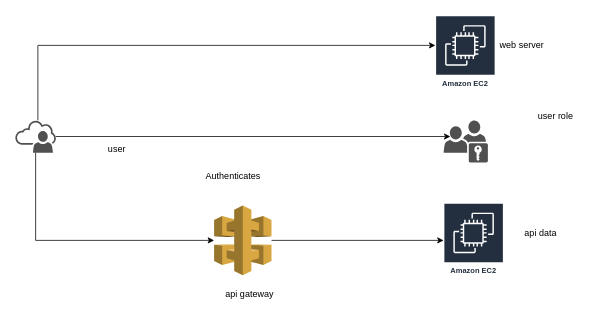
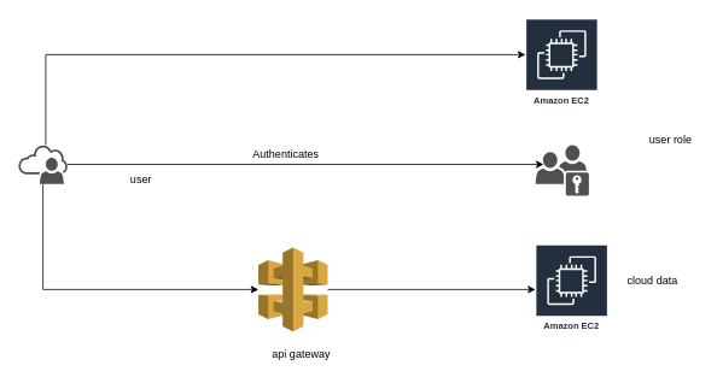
- <mxCell id="11" value="web server" style="text;html=1;align=center;verticalAlign=middle;resizable=0;points=[];autosize=1;" vertex="1" parent="1"><mxGeometry x="660" y="50" width="70" height="20" as="geometry" /></mxCell>
- <mxCell id="15" value="Authenticates" style="text;html=1;align=center;verticalAlign=middle;resizable=0;points=[];autosize=1;" vertex="1" parent="1"><mxGeometry x="265" y="225" width="90" height="20" as="geometry" /></mxCell>
+ <mxCell id="15" value="Authenticates" style="text;html=1;align=center;verticalAlign=middle;resizable=0;points=[];autosize=1;" vertex="1" parent="1"><mxGeometry x="270" y="160" width="90" height="20" as="geometry" /></mxCell>
- <mxCell id="12" value="api data" style="text;html=1;align=center;verticalAlign=middle;resizable=0;points=[];autosize=1;" vertex="1" parent="1"><mxGeometry x="685" y="300" width="70" height="20" as="geometry" /></mxCell>
+ <mxCell id="12" value="cloud data" style="text;html=1;align=center;verticalAlign=middle;resizable=0;points=[];autosize=1;" vertex="1" parent="1"><mxGeometry x="685" y="300" width="70" height="20" as="geometry" /></mxCell>
